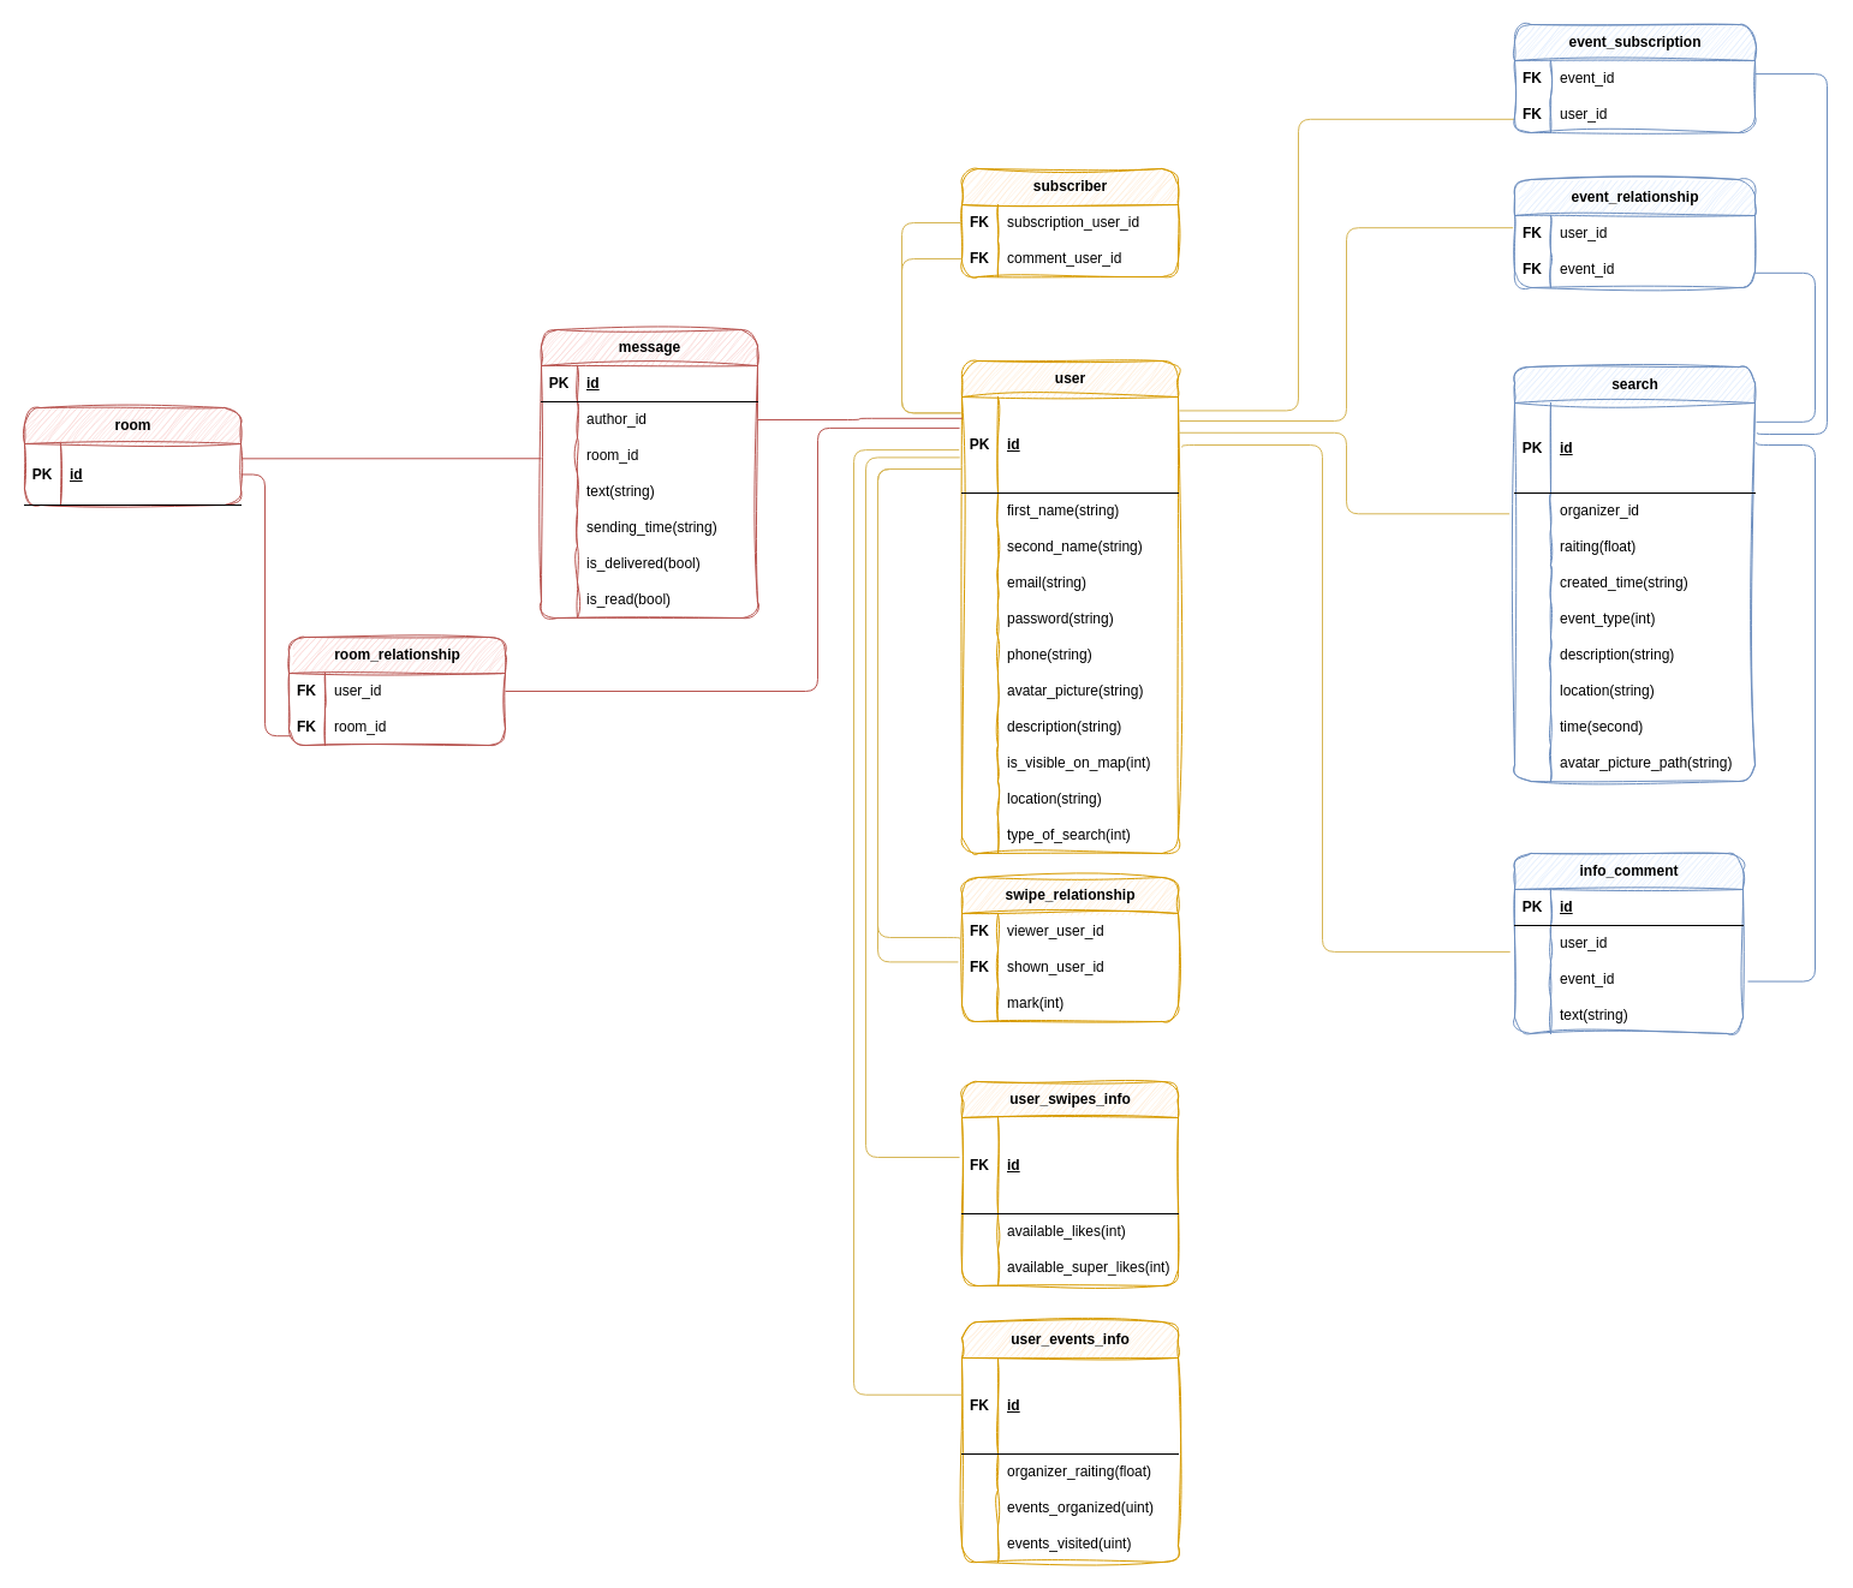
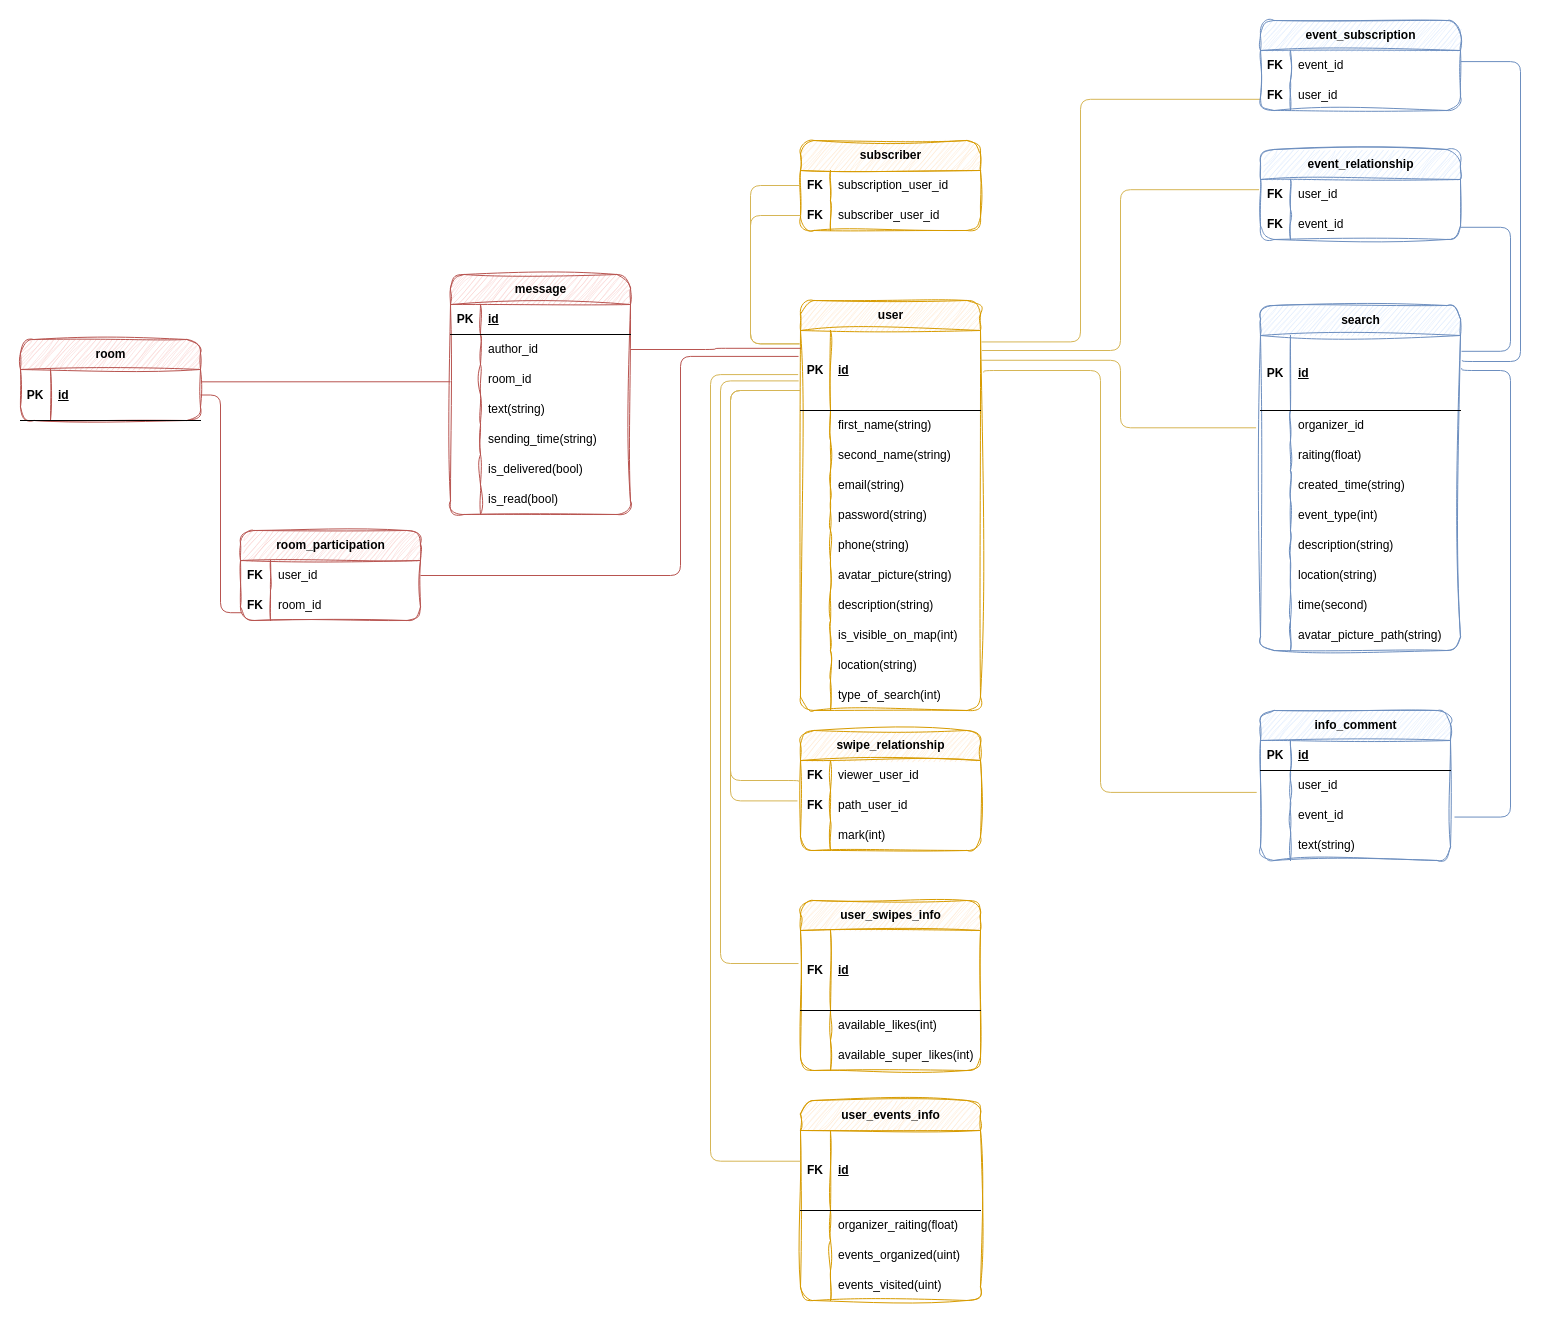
- <mxCell id="70" value="comment_user_id" style="shape=partialRectangle;connectable=0;fillColor=none;top=0;left=0;bottom=0;right=0;align=left;spacingLeft=6;overflow=hidden;whiteSpace=wrap;html=1;" vertex="1" parent="68"><mxGeometry x="30" width="150" height="30" as="geometry"><mxRectangle width="150" height="30" as="alternateBounds" /></mxGeometry></mxCell>
+ <mxCell id="70" value="subscriber_user_id" style="shape=partialRectangle;connectable=0;fillColor=none;top=0;left=0;bottom=0;right=0;align=left;spacingLeft=6;overflow=hidden;whiteSpace=wrap;html=1;" vertex="1" parent="68"><mxGeometry x="30" width="150" height="30" as="geometry"><mxRectangle width="150" height="30" as="alternateBounds" /></mxGeometry></mxCell>
- <mxCell id="133" value="room_relationship" style="shape=table;startSize=30;container=1;collapsible=1;childLayout=tableLayout;fixedRows=1;rowLines=0;fontStyle=1;align=center;resizeLast=1;html=1;fillColor=#f8cecc;shadow=0;sketch=1;curveFitting=1;jiggle=2;rounded=1;strokeColor=#b85450;" vertex="1" parent="1"><mxGeometry x="240" y="530" width="180" height="90.0" as="geometry"><mxRectangle x="1241" y="130" width="70" height="30" as="alternateBounds" /></mxGeometry></mxCell>
+ <mxCell id="133" value="room_participation" style="shape=table;startSize=30;container=1;collapsible=1;childLayout=tableLayout;fixedRows=1;rowLines=0;fontStyle=1;align=center;resizeLast=1;html=1;fillColor=#f8cecc;shadow=0;sketch=1;curveFitting=1;jiggle=2;rounded=1;strokeColor=#b85450;" vertex="1" parent="1"><mxGeometry x="240" y="530" width="180" height="90.0" as="geometry"><mxRectangle x="1241" y="130" width="70" height="30" as="alternateBounds" /></mxGeometry></mxCell>
- <mxCell id="150" value="shown_user_id" style="shape=partialRectangle;connectable=0;fillColor=none;top=0;left=0;bottom=0;right=0;align=left;spacingLeft=6;overflow=hidden;whiteSpace=wrap;html=1;" vertex="1" parent="148"><mxGeometry x="30" width="150" height="30" as="geometry"><mxRectangle width="150" height="30" as="alternateBounds" /></mxGeometry></mxCell>
+ <mxCell id="150" value="path_user_id" style="shape=partialRectangle;connectable=0;fillColor=none;top=0;left=0;bottom=0;right=0;align=left;spacingLeft=6;overflow=hidden;whiteSpace=wrap;html=1;" vertex="1" parent="148"><mxGeometry x="30" width="150" height="30" as="geometry"><mxRectangle width="150" height="30" as="alternateBounds" /></mxGeometry></mxCell>
